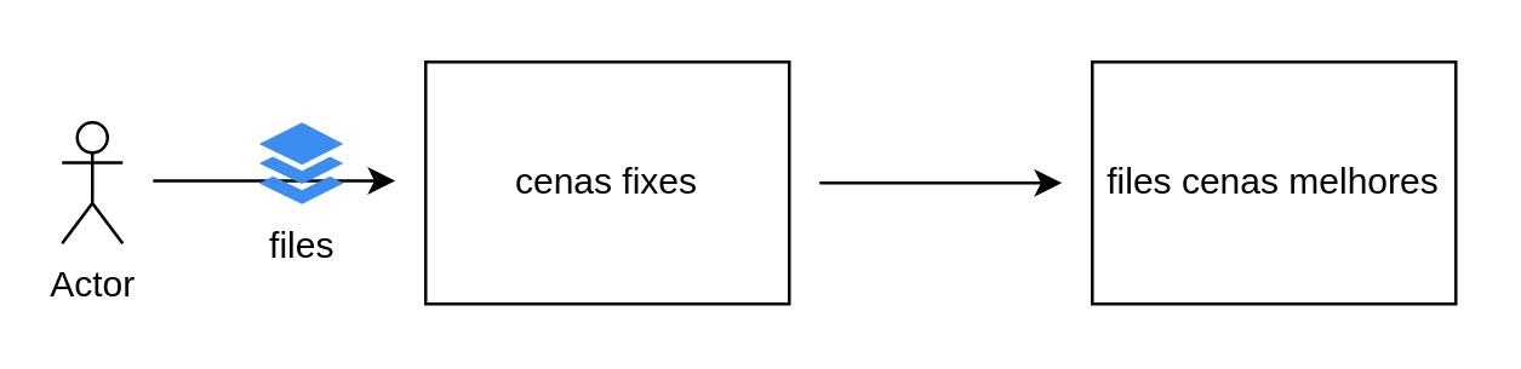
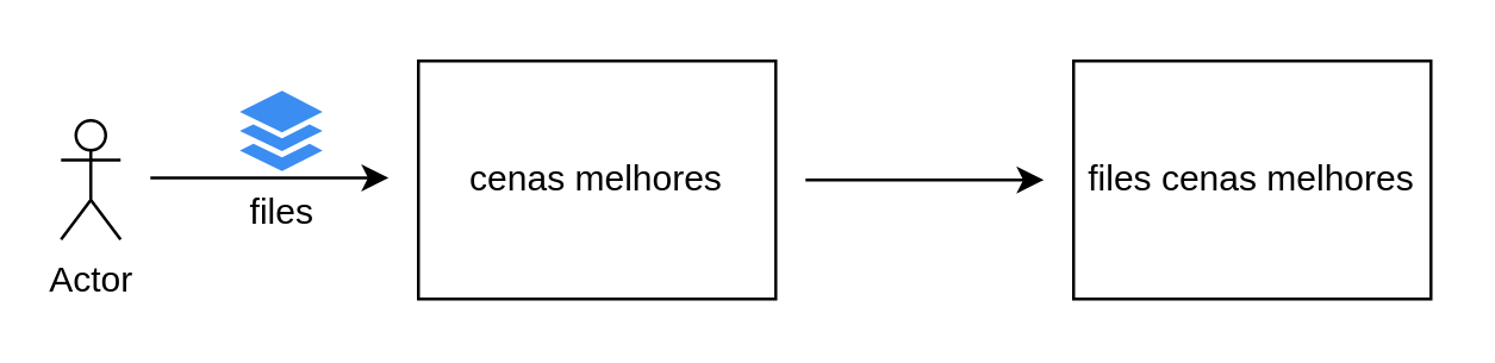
- <mxCell id="5" value="files" style="sketch=0;html=1;aspect=fixed;strokeColor=none;shadow=0;fillColor=#3B8DF1;verticalAlign=top;labelPosition=center;verticalLabelPosition=bottom;shape=mxgraph.gcp2.files" vertex="1" parent="1"><mxGeometry x="85" y="40" width="27.84" height="27" as="geometry" /></mxCell>
+ <mxCell id="5" value="files" style="sketch=0;html=1;aspect=fixed;strokeColor=none;shadow=0;fillColor=#3B8DF1;verticalAlign=top;labelPosition=center;verticalLabelPosition=bottom;shape=mxgraph.gcp2.files" vertex="1" parent="1"><mxGeometry x="80" y="30" width="27.84" height="27" as="geometry" /></mxCell>
- <mxCell id="2" value="cenas fixes" style="rounded=0;whiteSpace=wrap;html=1;" vertex="1" parent="1"><mxGeometry x="140" y="20" width="120" height="80" as="geometry" /></mxCell>
+ <mxCell id="2" value="cenas melhores" style="rounded=0;whiteSpace=wrap;html=1;" vertex="1" parent="1"><mxGeometry x="140" y="20" width="120" height="80" as="geometry" /></mxCell>
